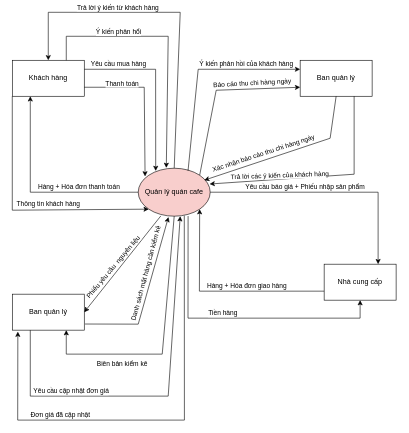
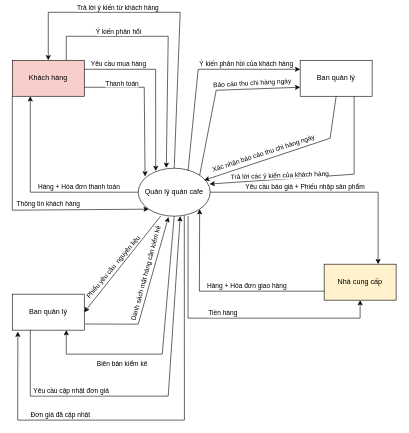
- <mxCell id="2" value="Khách hàng" style="rounded=0;whiteSpace=wrap;html=1;" parent="1" vertex="1"><mxGeometry x="20" width="120" height="60" as="geometry" y="100" /></mxCell>
+ <mxCell id="2" value="Khách hàng" style="rounded=0;whiteSpace=wrap;html=1;fillColor=#f8cecc;" parent="1" vertex="1"><mxGeometry x="20" width="120" height="60" as="geometry" y="100" /></mxCell>
- <mxCell id="4" value="Quản lý quán cafe" style="ellipse;whiteSpace=wrap;html=1;fillColor=#f8cecc;" parent="1" vertex="1"><mxGeometry x="230" y="280" width="120" height="80" as="geometry" /></mxCell>
+ <mxCell id="4" value="Quản lý quán cafe" style="ellipse;whiteSpace=wrap;html=1;" parent="1" vertex="1"><mxGeometry x="230" y="280" width="120" height="80" as="geometry" /></mxCell>
- <mxCell id="3" value="Nhà cung cấp" style="rounded=0;whiteSpace=wrap;html=1;" parent="1" vertex="1"><mxGeometry x="540" y="440" width="120" height="60" as="geometry" /></mxCell>
+ <mxCell id="3" value="Nhà cung cấp" style="rounded=0;whiteSpace=wrap;html=1;fillColor=#fff2cc;" parent="1" vertex="1"><mxGeometry x="540" y="440" width="120" height="60" as="geometry" /></mxCell>
